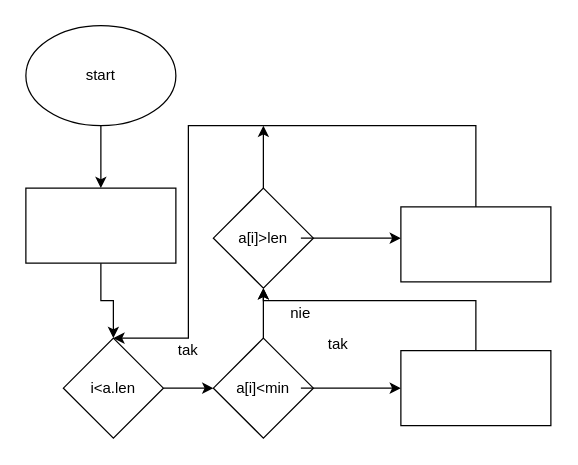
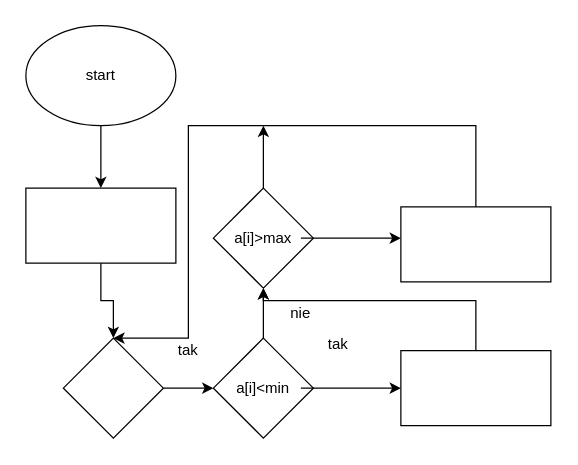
- <mxCell id="21" value="a[i]&amp;gt;len" style="text;html=1;strokeColor=none;fillColor=none;align=center;verticalAlign=middle;whiteSpace=wrap;rounded=0;" vertex="1" parent="1"><mxGeometry x="180" y="175" width="60" height="30" as="geometry" /></mxCell>
+ <mxCell id="21" value="a[i]&amp;gt;max" style="text;html=1;strokeColor=none;fillColor=none;align=center;verticalAlign=middle;whiteSpace=wrap;rounded=0;" vertex="1" parent="1"><mxGeometry x="180" y="175" width="60" height="30" as="geometry" /></mxCell>
- <mxCell id="9" value="i&amp;lt;a.len" style="text;html=1;strokeColor=none;fillColor=none;align=center;verticalAlign=middle;whiteSpace=wrap;rounded=0;" vertex="1" parent="1"><mxGeometry x="60" y="295" width="60" height="30" as="geometry" /></mxCell>
